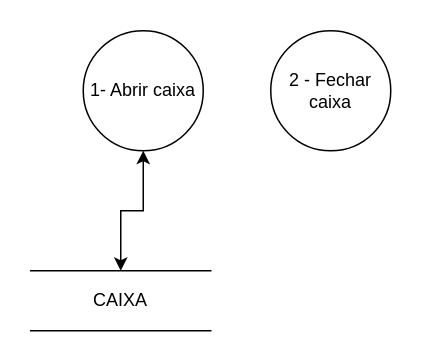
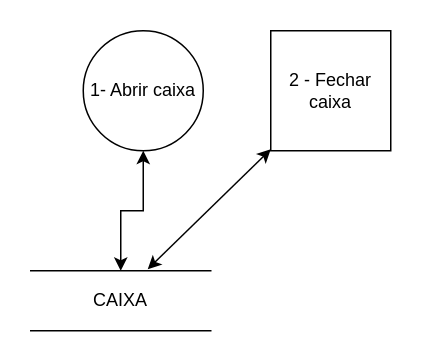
- <mxCell id="5" value="2 - Fechar caixa" style="ellipse;whiteSpace=wrap;html=1;aspect=fixed;" vertex="1" parent="1"><mxGeometry x="180" y="20" width="80" height="80" as="geometry" /></mxCell>
+ <mxCell id="5" value="2 - Fechar caixa" style="whiteSpace=wrap;html=1;aspect=fixed;rounded=0;" vertex="1" parent="1"><mxGeometry x="180" y="20" width="80" height="80" as="geometry" /></mxCell>
+ <mxCell id="6" value="" style="endArrow=classic;html=1;exitX=0.65;exitY=-0.025;exitDx=0;exitDy=0;exitPerimeter=0;startArrow=classic;startFill=1;" edge="1" parent="1" source="4" target="5"><mxGeometry width="50" height="50" relative="1" as="geometry"><mxPoint x="110" y="170" as="sourcePoint" /><mxPoint x="190" y="100" as="targetPoint" /></mxGeometry></mxCell>
